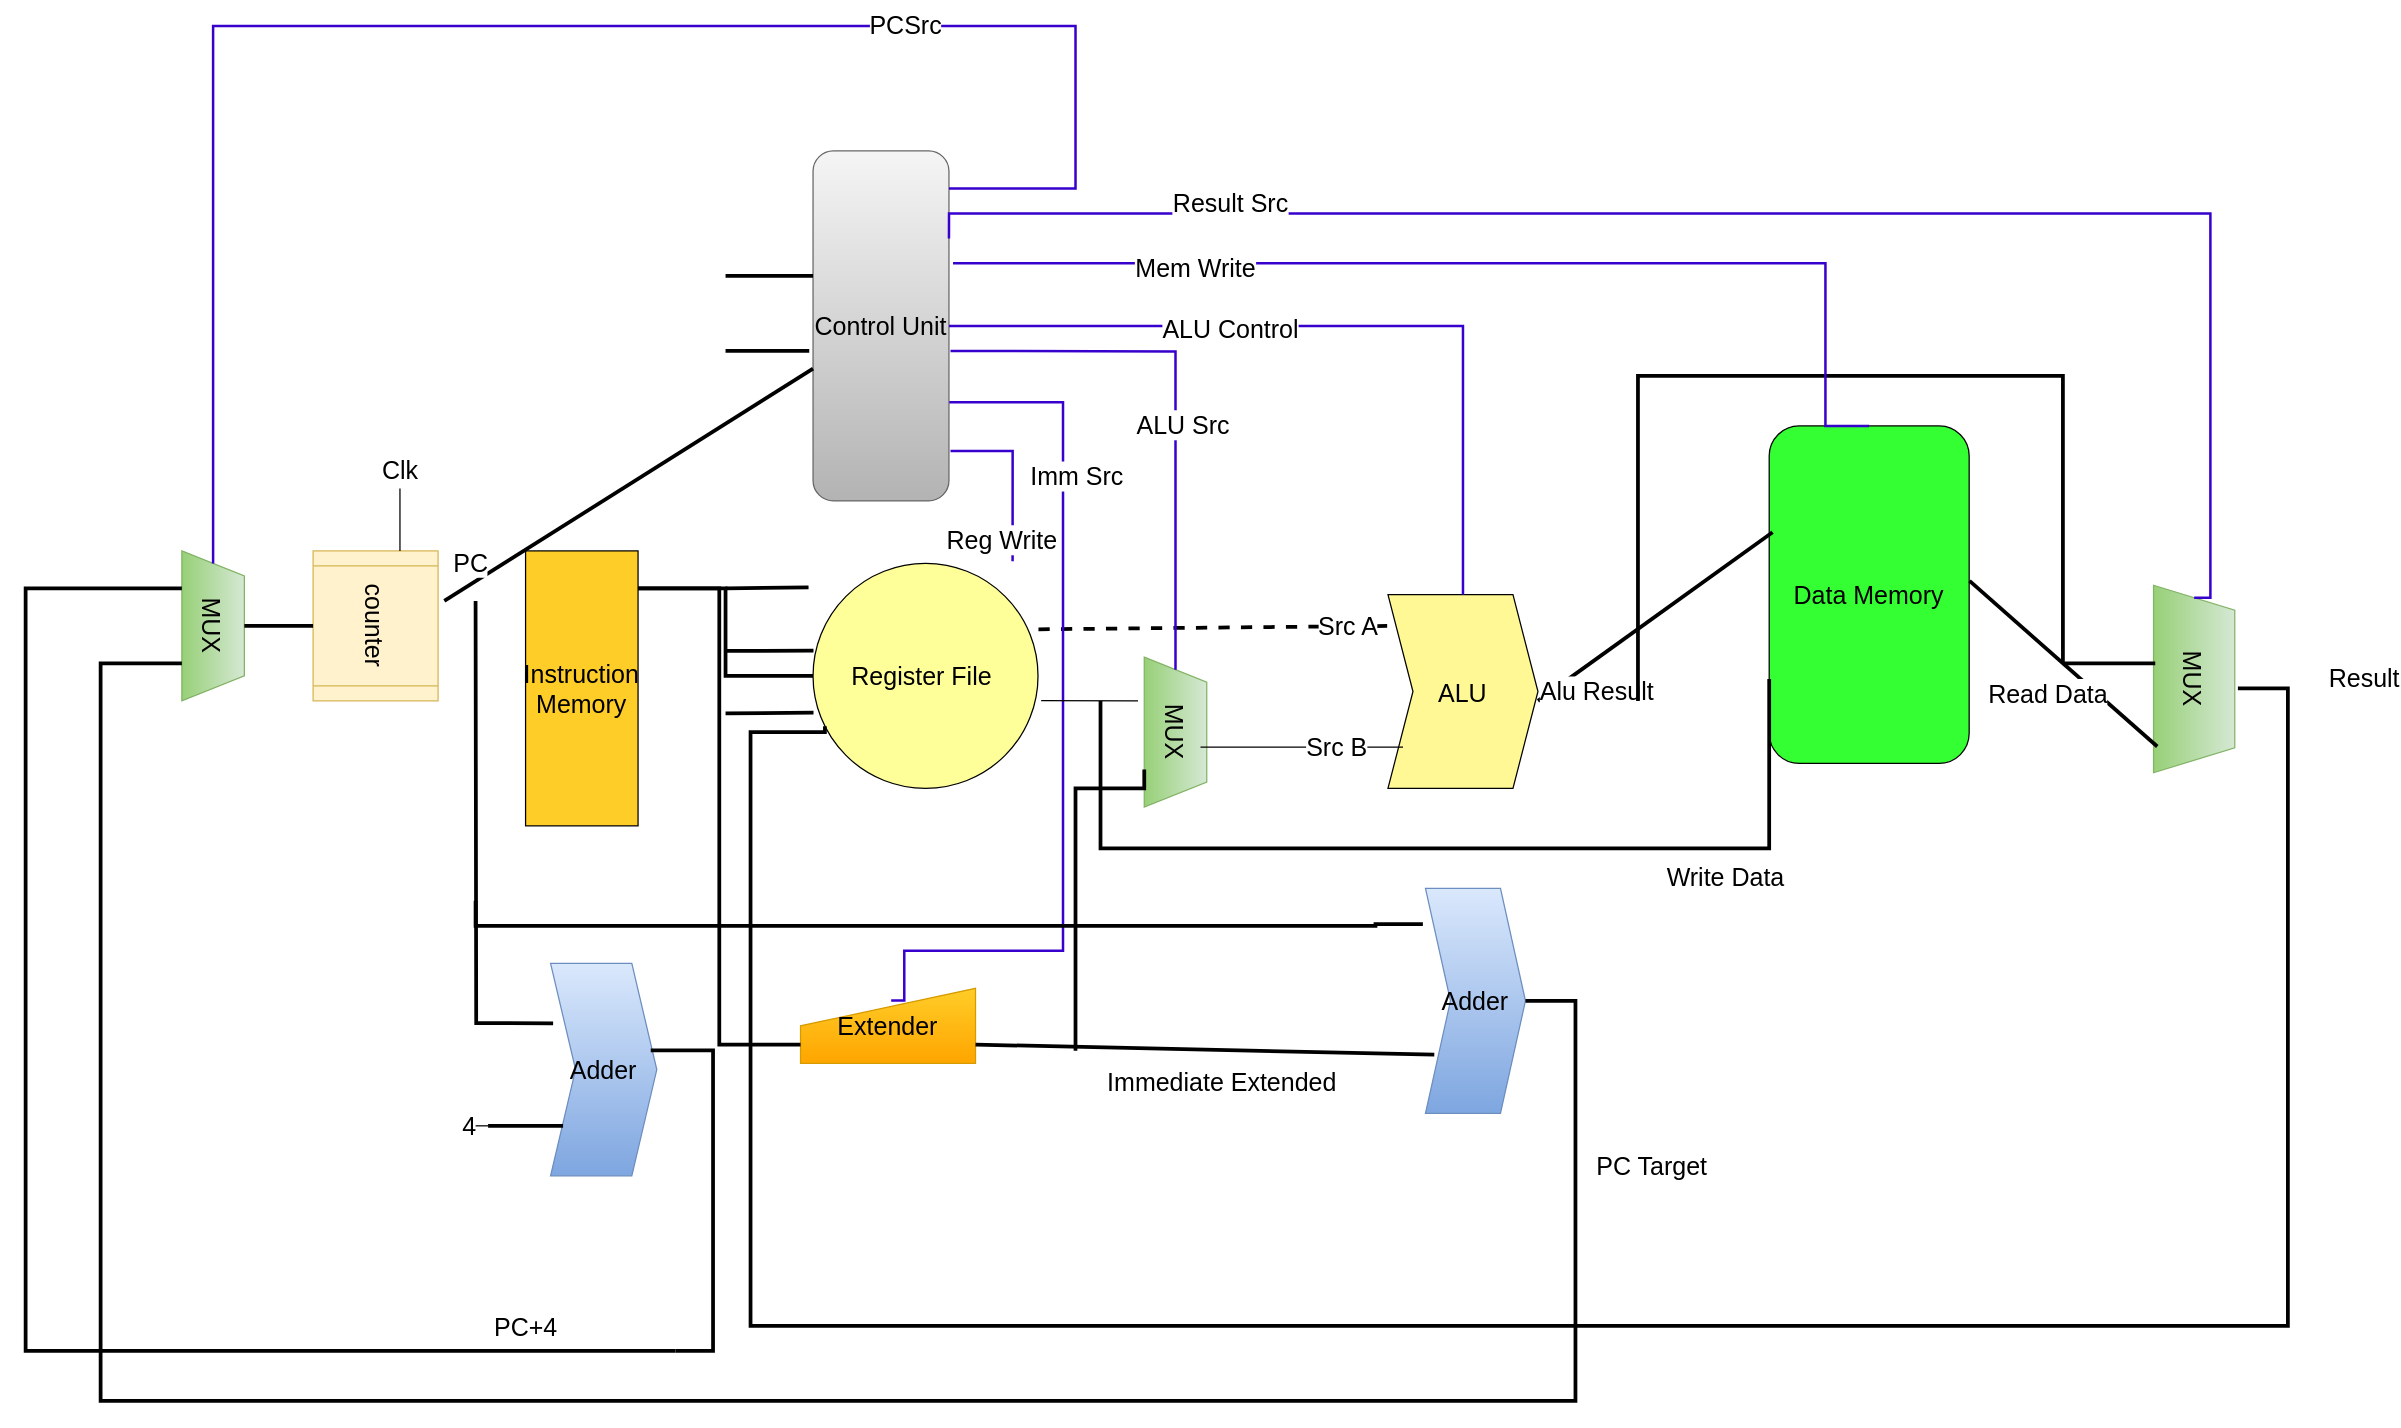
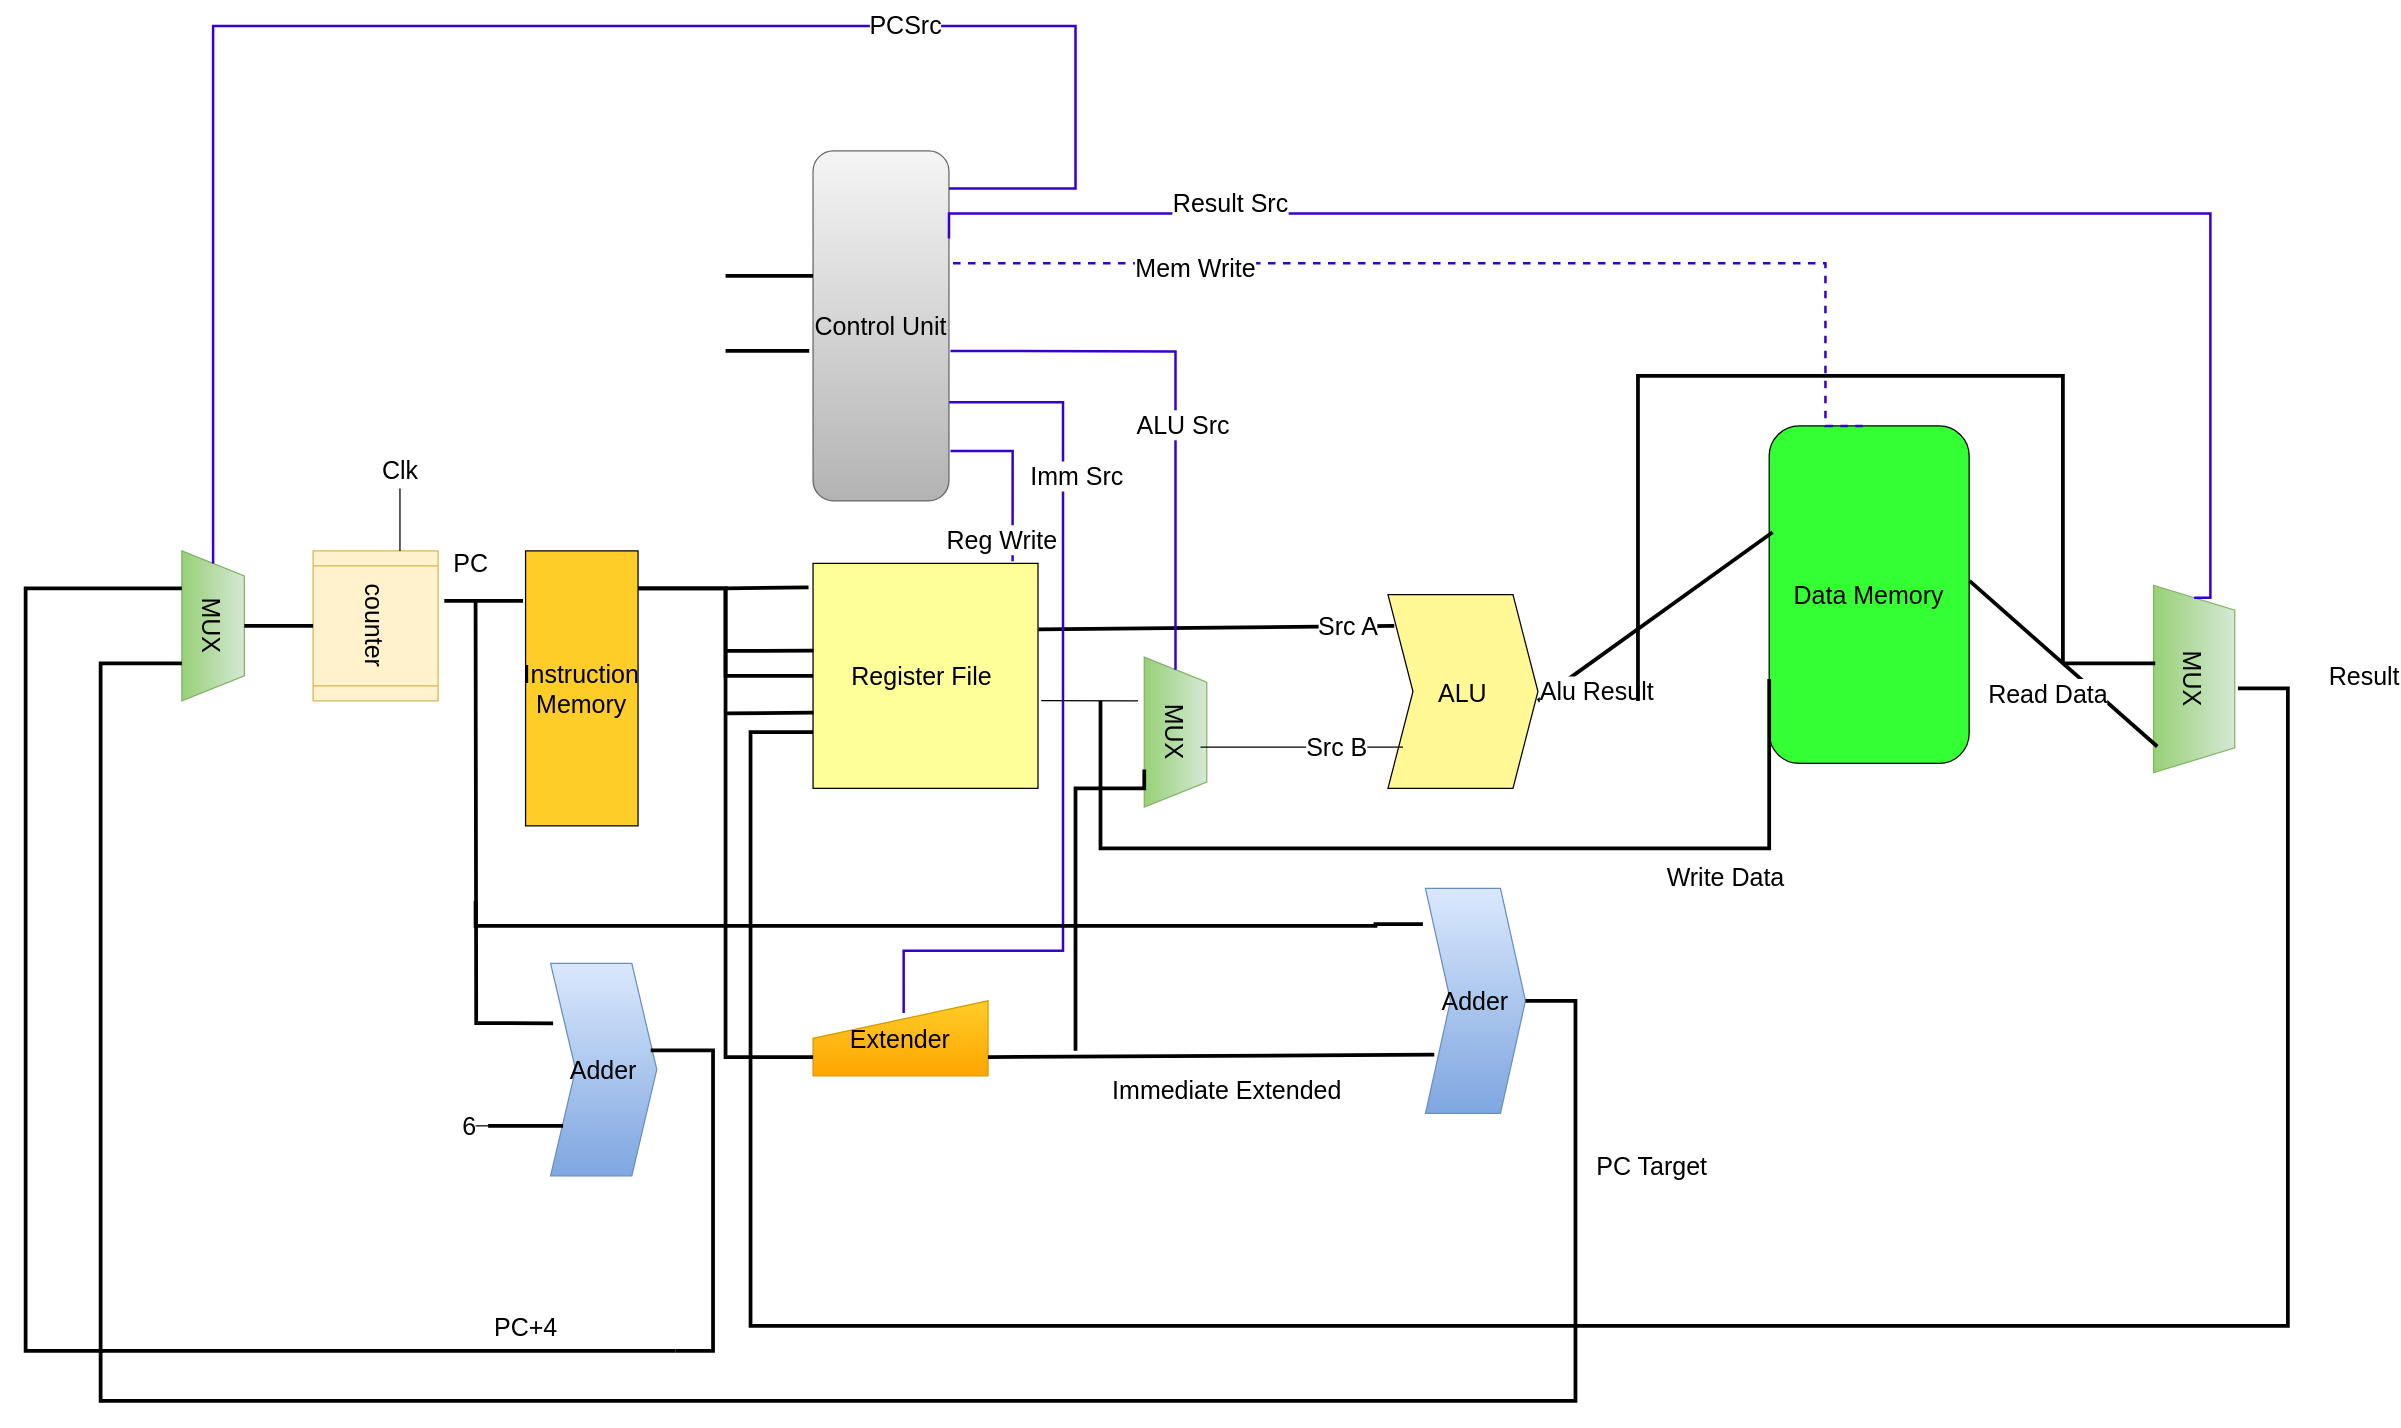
- <mxCell id="57" value="" style="endArrow=none;html=1;rounded=0;exitX=1.03;exitY=0.321;exitDx=0;exitDy=0;exitPerimeter=0;edgeStyle=orthogonalEdgeStyle;entryX=0.5;entryY=0;entryDx=0;entryDy=0;fillColor=#6a00ff;strokeColor=#3700CC;strokeWidth=2;fontSize=20;" edge="1" parent="1" source="4" target="22"><mxGeometry width="50" height="50" relative="1" as="geometry"><mxPoint x="830" y="200" as="sourcePoint" /><mxPoint x="1556.667" y="230" as="targetPoint" /><Array as="points"><mxPoint x="1460" y="210" /></Array></mxGeometry></mxCell>
+ <mxCell id="57" value="" style="endArrow=none;html=1;rounded=0;exitX=1.03;exitY=0.321;exitDx=0;exitDy=0;exitPerimeter=0;edgeStyle=orthogonalEdgeStyle;entryX=0.5;entryY=0;entryDx=0;entryDy=0;fillColor=#6a00ff;strokeColor=#3700CC;strokeWidth=2;fontSize=20;dashed=1;" edge="1" parent="1" source="4" target="22"><mxGeometry width="50" height="50" relative="1" as="geometry"><mxPoint x="830" y="200" as="sourcePoint" /><mxPoint x="1556.667" y="230" as="targetPoint" /><Array as="points"><mxPoint x="1460" y="210" /></Array></mxGeometry></mxCell>
- <mxCell id="55" value="" style="endArrow=none;html=1;rounded=0;edgeStyle=orthogonalEdgeStyle;entryX=0.5;entryY=0;entryDx=0;entryDy=0;fillColor=#6a00ff;strokeColor=#3700CC;strokeWidth=2;fontSize=20;" edge="1" parent="1" source="4" target="17"><mxGeometry width="50" height="50" relative="1" as="geometry"><mxPoint x="770" y="250" as="sourcePoint" /><mxPoint x="1174.286" y="290" as="targetPoint" /><Array as="points"><mxPoint x="1170" y="260" /></Array></mxGeometry></mxCell>
- <mxCell id="56" value="&lt;font style=&quot;font-size: 20px;&quot;&gt;ALU Control&lt;/font&gt;" style="edgeLabel;html=1;align=center;verticalAlign=middle;resizable=0;points=[];fontSize=20;" vertex="1" connectable="0" parent="55"><mxGeometry x="-0.279" y="-1" relative="1" as="geometry"><mxPoint x="-1" as="offset" /></mxGeometry></mxCell>
- <mxCell id="7" value="" style="endArrow=none;html=1;rounded=0;exitX=0.333;exitY=-0.05;exitDx=0;exitDy=0;exitPerimeter=0;strokeWidth=3;fontSize=20;" edge="1" parent="1" source="3" target="4"><mxGeometry width="50" height="50" relative="1" as="geometry"><mxPoint x="370" y="550" as="sourcePoint" /><mxPoint x="420" y="500" as="targetPoint" /></mxGeometry></mxCell>
+ <mxCell id="7" value="" style="endArrow=none;html=1;rounded=0;exitX=0.333;exitY=-0.05;exitDx=0;exitDy=0;exitPerimeter=0;entryX=-0.022;entryY=0.182;entryDx=0;entryDy=0;entryPerimeter=0;strokeWidth=3;fontSize=20;" edge="1" parent="1" source="3" target="5"><mxGeometry width="50" height="50" relative="1" as="geometry"><mxPoint x="370" y="550" as="sourcePoint" /><mxPoint x="420" y="500" as="targetPoint" /></mxGeometry></mxCell>
- <mxCell id="20" value="" style="endArrow=none;html=1;rounded=0;entryX=0.042;entryY=0.161;entryDx=0;entryDy=0;entryPerimeter=0;exitX=1.002;exitY=0.293;exitDx=0;exitDy=0;exitPerimeter=0;strokeWidth=3;fontSize=20;dashed=1;" edge="1" parent="1" source="10" target="17"><mxGeometry width="50" height="50" relative="1" as="geometry"><mxPoint x="870" y="500" as="sourcePoint" /><mxPoint x="1080" y="502.5" as="targetPoint" /></mxGeometry></mxCell>
+ <mxCell id="20" value="" style="endArrow=none;html=1;rounded=0;entryX=0.042;entryY=0.161;entryDx=0;entryDy=0;entryPerimeter=0;exitX=1.002;exitY=0.293;exitDx=0;exitDy=0;exitPerimeter=0;strokeWidth=3;fontSize=20;" edge="1" parent="1" source="10" target="17"><mxGeometry width="50" height="50" relative="1" as="geometry"><mxPoint x="870" y="500" as="sourcePoint" /><mxPoint x="1080" y="502.5" as="targetPoint" /></mxGeometry></mxCell>
- <mxCell id="10" value="&lt;font style=&quot;font-size: 20px;&quot;&gt;Register File&amp;nbsp;&lt;/font&gt;" style="ellipse;whiteSpace=wrap;html=1;aspect=fixed;fillColor=#FFFF99;fontSize=20;" vertex="1" parent="1"><mxGeometry x="650" y="450" width="180" height="180" as="geometry" /></mxCell>
+ <mxCell id="10" value="&lt;font style=&quot;font-size: 20px;&quot;&gt;Register File&amp;nbsp;&lt;/font&gt;" style="whiteSpace=wrap;html=1;aspect=fixed;fillColor=#FFFF99;fontSize=20;" vertex="1" parent="1"><mxGeometry x="650" y="450" width="180" height="180" as="geometry" /></mxCell>
- <mxCell id="14" value="&lt;font style=&quot;font-size: 20px;&quot;&gt;Extender&lt;/font&gt;" style="shape=manualInput;whiteSpace=wrap;html=1;fillColor=#ffcd28;gradientColor=#ffa500;strokeColor=#d79b00;fontSize=20;" vertex="1" parent="1"><mxGeometry x="640" y="790" width="140" height="60" as="geometry" /></mxCell>
+ <mxCell id="14" value="&lt;font style=&quot;font-size: 20px;&quot;&gt;Extender&lt;/font&gt;" style="shape=manualInput;whiteSpace=wrap;html=1;fillColor=#ffcd28;gradientColor=#ffa500;strokeColor=#d79b00;fontSize=20;" vertex="1" parent="1"><mxGeometry x="650" y="800" width="140" height="60" as="geometry" /></mxCell>
- <mxCell id="39" value="&lt;font style=&quot;font-size: 20px;&quot;&gt;4&lt;/font&gt;" style="text;html=1;align=center;verticalAlign=middle;resizable=0;points=[];autosize=1;strokeColor=none;fillColor=none;fontSize=20;" vertex="1" parent="1"><mxGeometry x="360" y="880" width="30" height="40" as="geometry" /></mxCell>
+ <mxCell id="39" value="&lt;font style=&quot;font-size: 20px;&quot;&gt;6&lt;/font&gt;" style="text;html=1;align=center;verticalAlign=middle;resizable=0;points=[];autosize=1;strokeColor=none;fillColor=none;fontSize=20;" vertex="1" parent="1"><mxGeometry x="360" y="880" width="30" height="40" as="geometry" /></mxCell>
